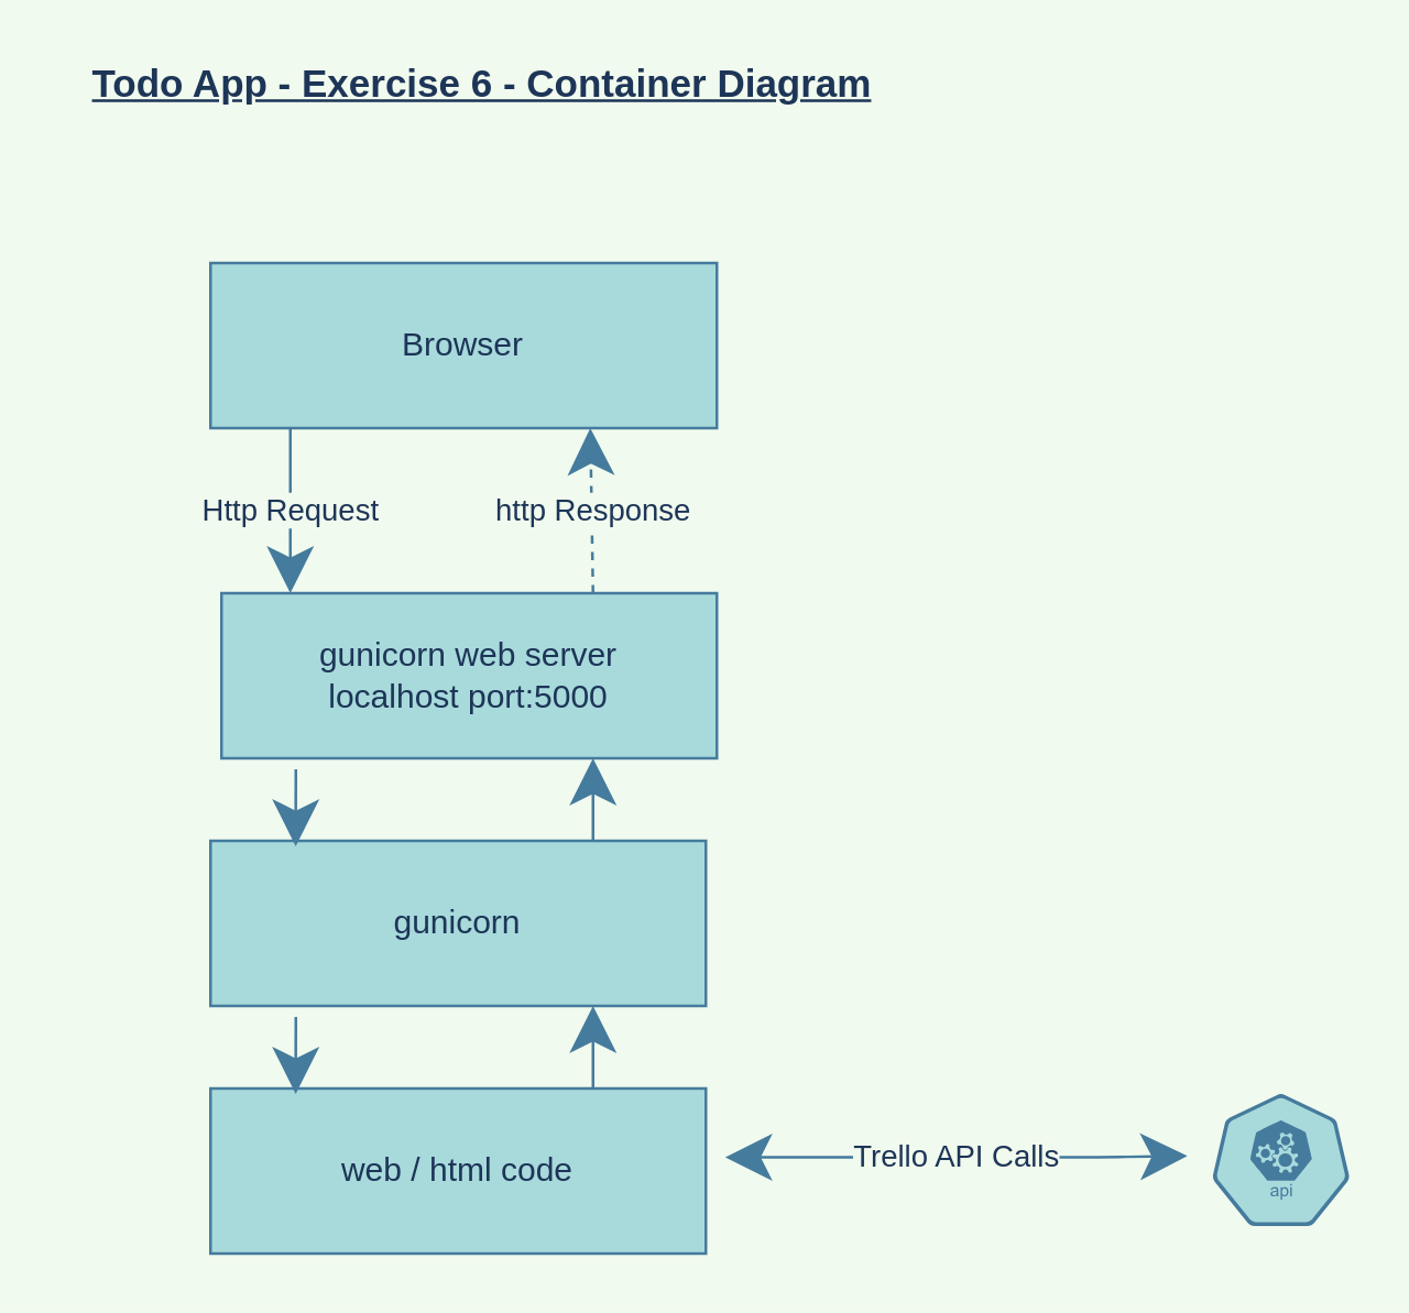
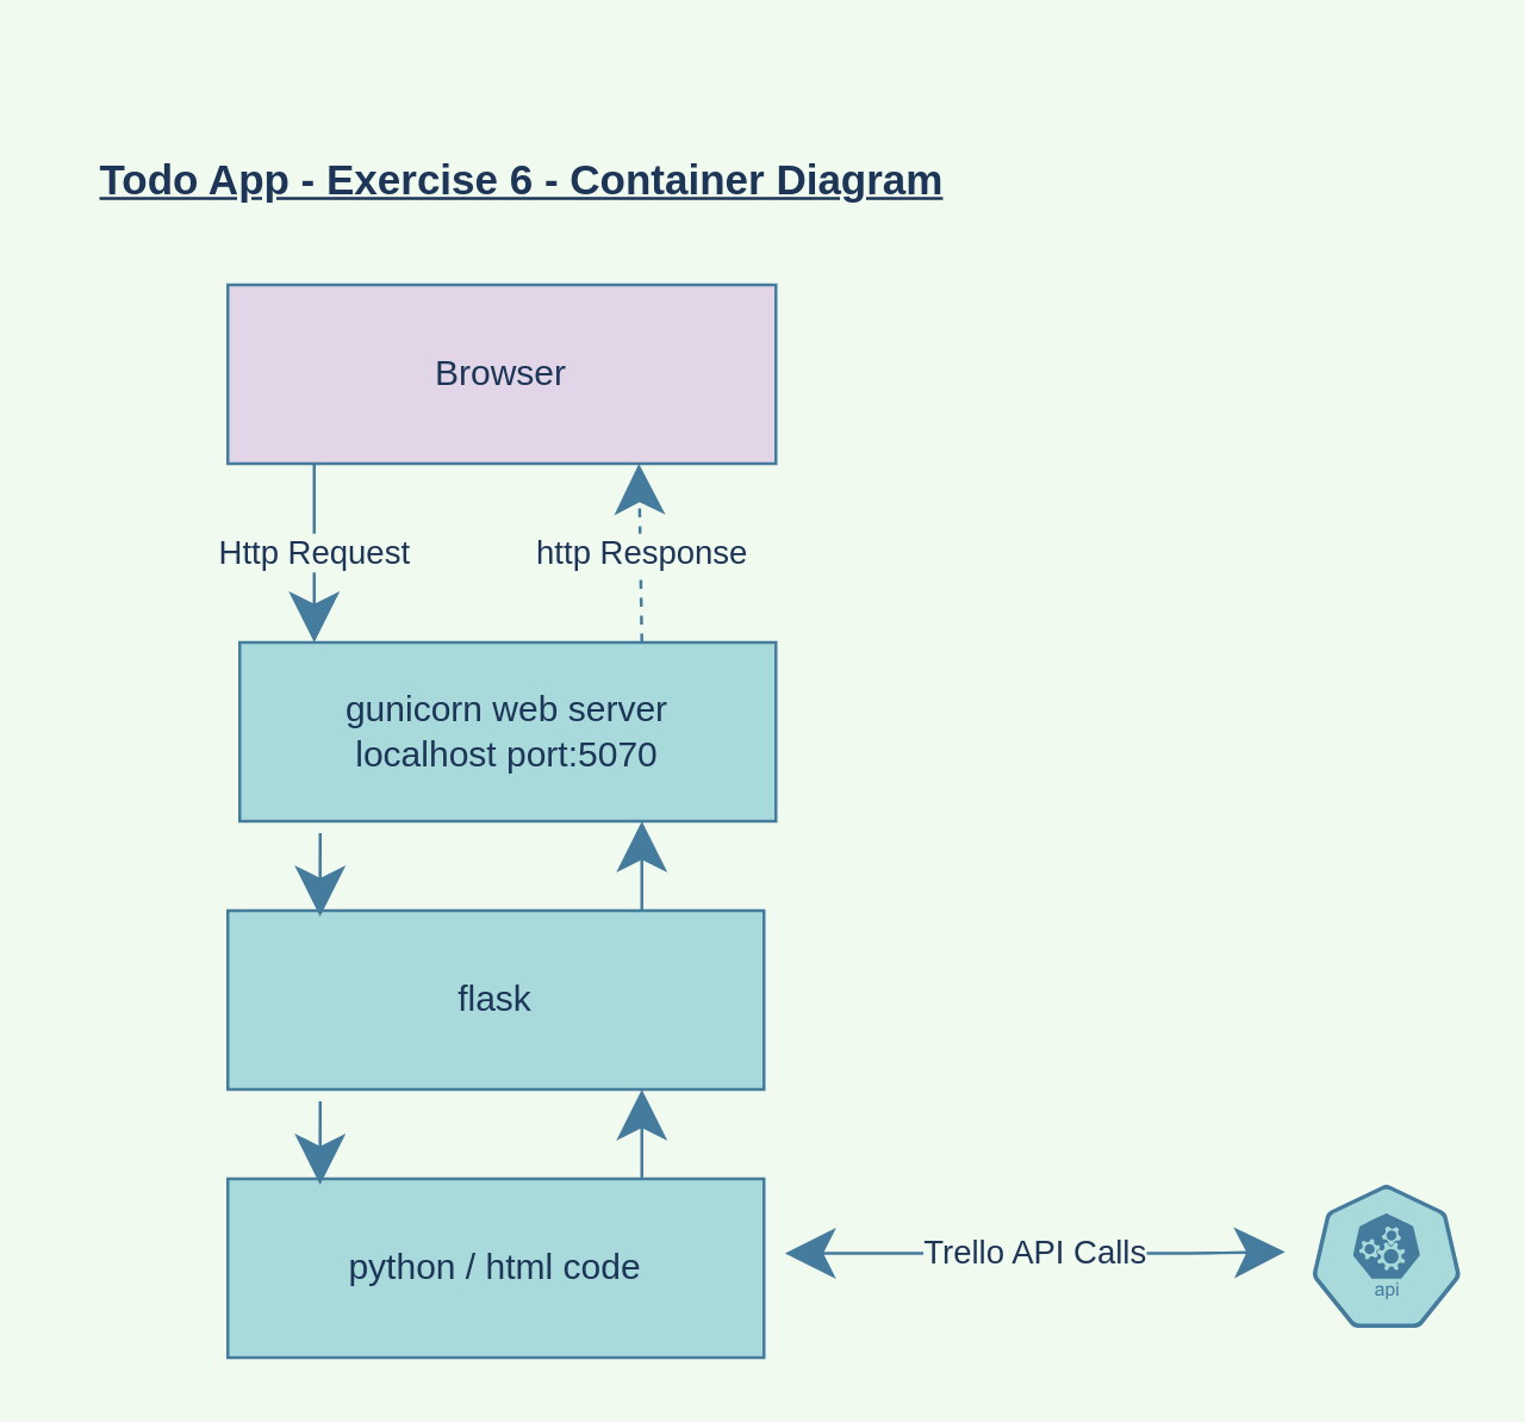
- <mxCell id="2" value="Todo App - Exercise 6 - Container Diagram" style="text;html=1;strokeColor=none;fillColor=none;align=center;verticalAlign=middle;whiteSpace=wrap;rounded=0;hachureGap=4;pointerEvents=0;fontSize=14;fontStyle=5;fontColor=#1D3557;" parent="1" vertex="1"><mxGeometry x="20" y="20" width="310" height="20" as="geometry" /></mxCell>
+ <mxCell id="2" value="Todo App - Exercise 6 - Container Diagram" style="text;html=1;strokeColor=none;fillColor=none;align=center;verticalAlign=middle;whiteSpace=wrap;rounded=0;hachureGap=4;pointerEvents=0;fontSize=14;fontStyle=5;fontColor=#1D3557;" parent="1" vertex="1"><mxGeometry x="20" y="50" width="310" height="20" as="geometry" /></mxCell>
- <mxCell id="3" value="Browser" style="rounded=0;whiteSpace=wrap;html=1;hachureGap=4;pointerEvents=0;fillColor=#A8DADC;strokeColor=#457B9D;fontColor=#1D3557;" parent="1" vertex="1"><mxGeometry x="76" y="95" width="184" height="60" as="geometry" /></mxCell>
+ <mxCell id="3" value="Browser" style="rounded=0;whiteSpace=wrap;html=1;hachureGap=4;pointerEvents=0;fillColor=#e1d5e7;strokeColor=#457B9D;fontColor=#1D3557;" parent="1" vertex="1"><mxGeometry x="76" y="95" width="184" height="60" as="geometry" /></mxCell>
- <mxCell id="6" value="gunicorn web server&lt;br&gt;localhost port:5000" style="rounded=0;whiteSpace=wrap;html=1;hachureGap=4;pointerEvents=0;fillColor=#A8DADC;strokeColor=#457B9D;fontColor=#1D3557;" parent="1" vertex="1"><mxGeometry x="80" y="215" width="180" height="60" as="geometry" /></mxCell>
+ <mxCell id="6" value="gunicorn web server&lt;br&gt;localhost port:5070" style="rounded=0;whiteSpace=wrap;html=1;hachureGap=4;pointerEvents=0;fillColor=#A8DADC;strokeColor=#457B9D;fontColor=#1D3557;" parent="1" vertex="1"><mxGeometry x="80" y="215" width="180" height="60" as="geometry" /></mxCell>
- <mxCell id="7" value="gunicorn" style="rounded=0;whiteSpace=wrap;html=1;hachureGap=4;pointerEvents=0;fillColor=#A8DADC;strokeColor=#457B9D;fontColor=#1D3557;" parent="1" vertex="1"><mxGeometry x="76" y="305" width="180" height="60" as="geometry" /></mxCell>
+ <mxCell id="7" value="flask" style="rounded=0;whiteSpace=wrap;html=1;hachureGap=4;pointerEvents=0;fillColor=#A8DADC;strokeColor=#457B9D;fontColor=#1D3557;" parent="1" vertex="1"><mxGeometry x="76" y="305" width="180" height="60" as="geometry" /></mxCell>
- <mxCell id="10" value="web / html code" style="rounded=0;whiteSpace=wrap;html=1;hachureGap=4;pointerEvents=0;fillColor=#A8DADC;strokeColor=#457B9D;fontColor=#1D3557;" parent="1" vertex="1"><mxGeometry x="76" y="395" width="180" height="60" as="geometry" /></mxCell>
+ <mxCell id="10" value="python / html code" style="rounded=0;whiteSpace=wrap;html=1;hachureGap=4;pointerEvents=0;fillColor=#A8DADC;strokeColor=#457B9D;fontColor=#1D3557;" parent="1" vertex="1"><mxGeometry x="76" y="395" width="180" height="60" as="geometry" /></mxCell>
